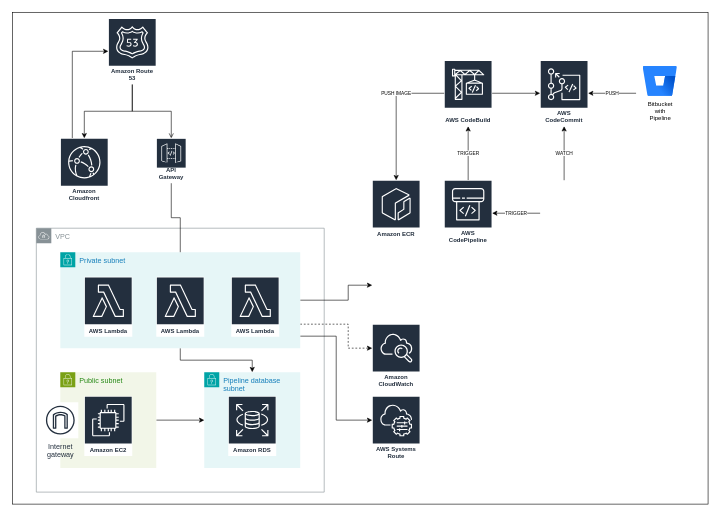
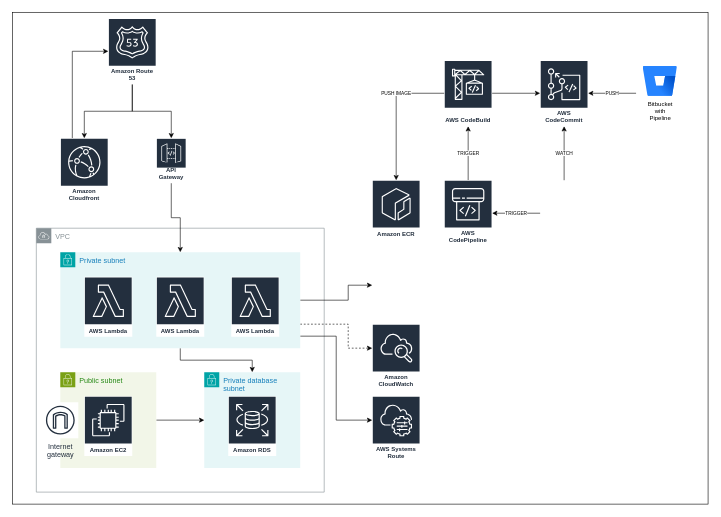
- <mxCell id="28" style="edgeStyle=orthogonalEdgeStyle;rounded=0;orthogonalLoop=1;jettySize=auto;html=1;endArrow=open;" edge="1" parent="27" source="30" target="33"><mxGeometry relative="1" as="geometry" /></mxCell>
+ <mxCell id="28" style="edgeStyle=orthogonalEdgeStyle;rounded=0;orthogonalLoop=1;jettySize=auto;html=1;" edge="1" parent="27" source="30" target="33"><mxGeometry relative="1" as="geometry" /></mxCell>
- <mxCell id="34" style="edgeStyle=orthogonalEdgeStyle;rounded=0;orthogonalLoop=1;jettySize=auto;html=1;endArrow=none;" edge="1" parent="1" source="33" target="8"><mxGeometry relative="1" as="geometry" /></mxCell>
+ <mxCell id="34" style="edgeStyle=orthogonalEdgeStyle;rounded=0;orthogonalLoop=1;jettySize=auto;html=1;" edge="1" parent="1" source="33" target="8"><mxGeometry relative="1" as="geometry" /></mxCell>
- <mxCell id="18" value="Pipeline database subnet" style="points=[[0,0],[0.25,0],[0.5,0],[0.75,0],[1,0],[1,0.25],[1,0.5],[1,0.75],[1,1],[0.75,1],[0.5,1],[0.25,1],[0,1],[0,0.75],[0,0.5],[0,0.25]];outlineConnect=0;gradientColor=none;html=1;whiteSpace=wrap;fontSize=12;fontStyle=0;container=1;pointerEvents=0;collapsible=0;recursiveResize=0;shape=mxgraph.aws4.group;grIcon=mxgraph.aws4.group_security_group;grStroke=0;strokeColor=#00A4A6;fillColor=#E6F6F7;verticalAlign=top;align=left;spacingLeft=30;fontColor=#147EBA;dashed=0;" vertex="1" parent="1"><mxGeometry x="340" y="620" width="160" height="160" as="geometry" /></mxCell>
+ <mxCell id="18" value="Private database subnet" style="points=[[0,0],[0.25,0],[0.5,0],[0.75,0],[1,0],[1,0.25],[1,0.5],[1,0.75],[1,1],[0.75,1],[0.5,1],[0.25,1],[0,1],[0,0.75],[0,0.5],[0,0.25]];outlineConnect=0;gradientColor=none;html=1;whiteSpace=wrap;fontSize=12;fontStyle=0;container=1;pointerEvents=0;collapsible=0;recursiveResize=0;shape=mxgraph.aws4.group;grIcon=mxgraph.aws4.group_security_group;grStroke=0;strokeColor=#00A4A6;fillColor=#E6F6F7;verticalAlign=top;align=left;spacingLeft=30;fontColor=#147EBA;dashed=0;" vertex="1" parent="1"><mxGeometry x="340" y="620" width="160" height="160" as="geometry" /></mxCell>
